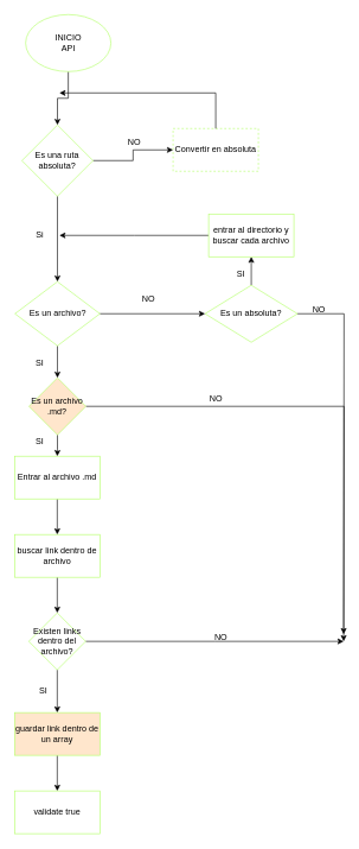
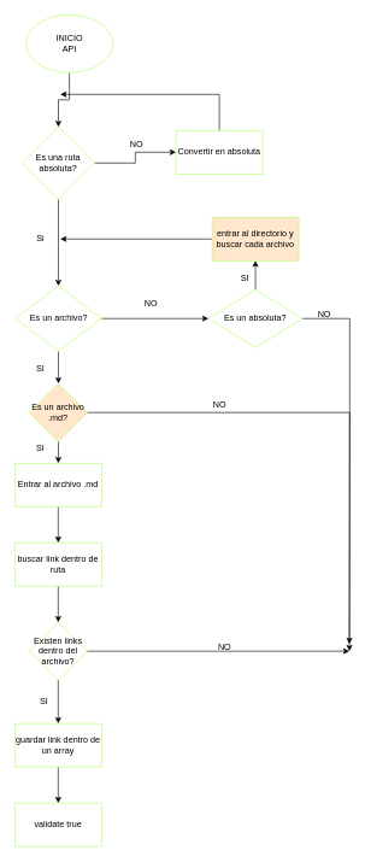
- <mxCell id="7" value="Convertir en absoluta" style="rounded=0;whiteSpace=wrap;html=1;shadow=0;strokeColor=#B3FF66;dashed=1;" vertex="1" parent="1"><mxGeometry x="243" y="180" width="120" height="60" as="geometry" /></mxCell>
+ <mxCell id="7" value="Convertir en absoluta" style="rounded=0;whiteSpace=wrap;html=1;shadow=0;strokeColor=#B3FF66;" vertex="1" parent="1"><mxGeometry x="243" y="180" width="120" height="60" as="geometry" /></mxCell>
- <mxCell id="18" value="entrar al directorio y buscar cada archivo" style="rounded=0;whiteSpace=wrap;html=1;shadow=0;strokeColor=#B3FF66;" vertex="1" parent="1"><mxGeometry x="293" y="300" width="120" height="60" as="geometry" /></mxCell>
+ <mxCell id="18" value="entrar al directorio y buscar cada archivo" style="rounded=0;whiteSpace=wrap;html=1;shadow=0;strokeColor=#B3FF66;fillColor=#ffe6cc;" vertex="1" parent="1"><mxGeometry x="293" y="300" width="120" height="60" as="geometry" /></mxCell>
- <mxCell id="31" value="buscar link dentro de archivo" style="rounded=0;whiteSpace=wrap;html=1;shadow=0;strokeColor=#B3FF66;fillColor=#FFFFFF;" vertex="1" parent="1"><mxGeometry x="20" y="750" width="120" height="60" as="geometry" /></mxCell>
+ <mxCell id="31" value="buscar link dentro de ruta" style="rounded=0;whiteSpace=wrap;html=1;shadow=0;strokeColor=#B3FF66;fillColor=#FFFFFF;" vertex="1" parent="1"><mxGeometry x="20" y="750" width="120" height="60" as="geometry" /></mxCell>
- <mxCell id="37" value="guardar link dentro de un array" style="rounded=0;whiteSpace=wrap;html=1;shadow=0;strokeColor=#B3FF66;fillColor=#ffe6cc;" vertex="1" parent="1"><mxGeometry x="20" y="1000" width="120" height="60" as="geometry" /></mxCell>
+ <mxCell id="37" value="guardar link dentro de un array" style="rounded=0;whiteSpace=wrap;html=1;shadow=0;strokeColor=#B3FF66;fillColor=#FFFFFF;" vertex="1" parent="1"><mxGeometry x="20" y="1000" width="120" height="60" as="geometry" /></mxCell>
